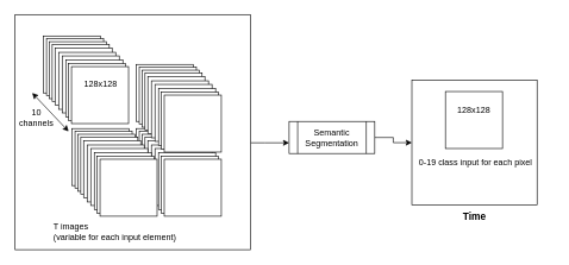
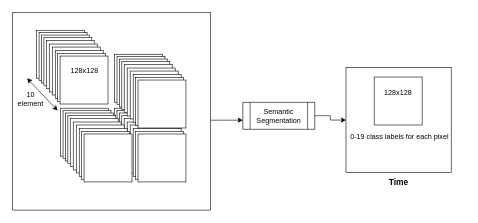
- <mxCell id="52" value="10 channels" style="text;strokeColor=none;align=center;fillColor=none;html=1;verticalAlign=middle;whiteSpace=wrap;rounded=0;" vertex="1" parent="38"><mxGeometry y="100" width="60" height="30" as="geometry" /></mxCell>
+ <mxCell id="52" value="10 element" style="text;strokeColor=none;align=center;fillColor=none;html=1;verticalAlign=middle;whiteSpace=wrap;rounded=0;" vertex="1" parent="38"><mxGeometry y="100" width="60" height="30" as="geometry" /></mxCell>
- <mxCell id="58" value="0-19 class input for each pixel" style="text;html=1;align=center;verticalAlign=middle;resizable=0;points=[];autosize=1;strokeColor=none;fillColor=none;" vertex="1" parent="1"><mxGeometry x="570" y="213" width="190" height="30" as="geometry" /></mxCell>
+ <mxCell id="58" value="0-19 class labels for each pixel" style="text;html=1;align=center;verticalAlign=middle;resizable=0;points=[];autosize=1;strokeColor=none;fillColor=none;" vertex="1" parent="1"><mxGeometry x="570" y="213" width="190" height="30" as="geometry" /></mxCell>
- <mxCell id="4" value="&lt;div style=&quot;text-align: left;&quot;&gt;&lt;span style=&quot;background-color: initial;&quot;&gt;T images&amp;nbsp;&lt;/span&gt;&lt;/div&gt;(variable for each input element)" style="text;strokeColor=none;align=center;fillColor=none;html=1;verticalAlign=middle;whiteSpace=wrap;rounded=0;" vertex="1" parent="1"><mxGeometry x="30" y="310" width="260" height="30" as="geometry" /></mxCell>
